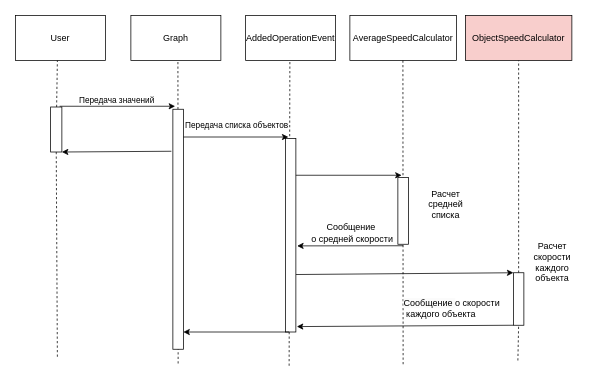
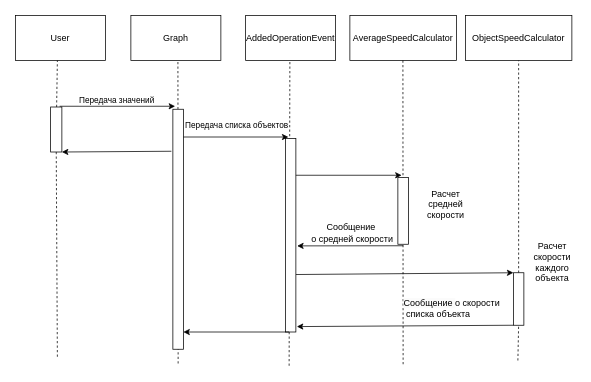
- <mxCell id="6" value="ObjectSpeedCalculator" style="rounded=0;whiteSpace=wrap;html=1;fillColor=#f8cecc;" parent="1" vertex="1"><mxGeometry x="620" y="20" width="142" height="60" as="geometry" /></mxCell>
+ <mxCell id="6" value="ObjectSpeedCalculator" style="rounded=0;whiteSpace=wrap;html=1;" parent="1" vertex="1"><mxGeometry x="620" y="20" width="142" height="60" as="geometry" /></mxCell>
- <mxCell id="30" value="Расчет средней списка" style="text;html=1;align=center;verticalAlign=middle;whiteSpace=wrap;rounded=0;" parent="1" vertex="1"><mxGeometry x="564" y="257" width="60" height="30" as="geometry" /></mxCell>
+ <mxCell id="30" value="Расчет средней скорости" style="text;html=1;align=center;verticalAlign=middle;whiteSpace=wrap;rounded=0;" parent="1" vertex="1"><mxGeometry x="564" y="257" width="60" height="30" as="geometry" /></mxCell>
- <mxCell id="33" value="&lt;span style=&quot;color: rgb(0, 0, 0); font-family: Helvetica; font-size: 12px; font-style: normal; font-variant-ligatures: normal; font-variant-caps: normal; font-weight: 400; letter-spacing: normal; orphans: 2; text-align: center; text-indent: 0px; text-transform: none; widows: 2; word-spacing: 0px; -webkit-text-stroke-width: 0px; white-space: nowrap; background-color: rgb(251, 251, 251); text-decoration-thickness: initial; text-decoration-style: initial; text-decoration-color: initial; display: inline !important; float: none;&quot;&gt;Сообщение&amp;nbsp;&lt;/span&gt;&lt;span style=&quot;text-align: center; text-wrap: nowrap;&quot;&gt;о скорости&lt;/span&gt;&lt;div&gt;&lt;span style=&quot;text-align: center; text-wrap: nowrap;&quot;&gt;&amp;nbsp;каждого объекта&lt;/span&gt;&lt;/div&gt;" style="text;whiteSpace=wrap;html=1;" parent="1" vertex="1"><mxGeometry x="536" y="390" width="144" height="48" as="geometry" /></mxCell>
+ <mxCell id="33" value="&lt;span style=&quot;color: rgb(0, 0, 0); font-family: Helvetica; font-size: 12px; font-style: normal; font-variant-ligatures: normal; font-variant-caps: normal; font-weight: 400; letter-spacing: normal; orphans: 2; text-align: center; text-indent: 0px; text-transform: none; widows: 2; word-spacing: 0px; -webkit-text-stroke-width: 0px; white-space: nowrap; background-color: rgb(251, 251, 251); text-decoration-thickness: initial; text-decoration-style: initial; text-decoration-color: initial; display: inline !important; float: none;&quot;&gt;Сообщение&amp;nbsp;&lt;/span&gt;&lt;span style=&quot;text-align: center; text-wrap: nowrap;&quot;&gt;о скорости&lt;/span&gt;&lt;div&gt;&lt;span style=&quot;text-align: center; text-wrap: nowrap;&quot;&gt;&amp;nbsp;списка объекта&lt;/span&gt;&lt;/div&gt;" style="text;whiteSpace=wrap;html=1;" parent="1" vertex="1"><mxGeometry x="536" y="390" width="144" height="48" as="geometry" /></mxCell>
